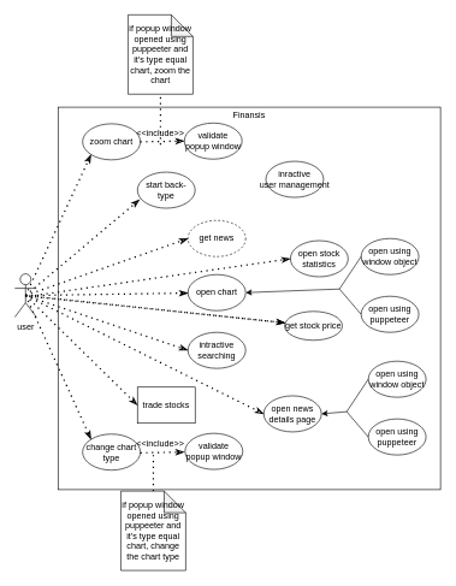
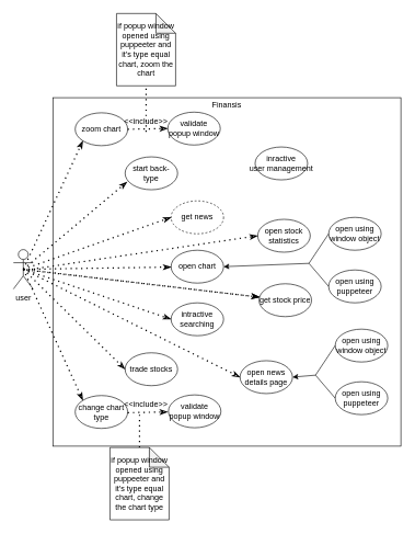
- <mxCell id="12" value="inractive user&amp;nbsp;management" style="ellipse;whiteSpace=wrap;html=1;" vertex="1" parent="1"><mxGeometry x="368" y="223" width="80" height="50" as="geometry" /></mxCell>
+ <mxCell id="12" value="inractive user&amp;nbsp;management" style="ellipse;whiteSpace=wrap;html=1;" vertex="1" parent="1"><mxGeometry x="388" y="223" width="80" height="50" as="geometry" /></mxCell>
- <mxCell id="10" value="open stock statistics" style="ellipse;whiteSpace=wrap;html=1;" vertex="1" parent="1"><mxGeometry x="402" y="333" width="80" height="50" as="geometry" /></mxCell>
+ <mxCell id="10" value="open stock statistics" style="ellipse;whiteSpace=wrap;html=1;" vertex="1" parent="1"><mxGeometry x="392" y="333" width="80" height="50" as="geometry" /></mxCell>
- <mxCell id="11" value="get stock price" style="ellipse;whiteSpace=wrap;html=1;" vertex="1" parent="1"><mxGeometry x="394" y="431" width="80" height="40" as="geometry" /></mxCell>
+ <mxCell id="11" value="get stock price" style="ellipse;whiteSpace=wrap;html=1;" vertex="1" parent="1"><mxGeometry x="394" y="431" width="80" height="50" as="geometry" /></mxCell>
- <mxCell id="7" value="trade stocks" style="whiteSpace=wrap;html=1;rounded=0;" vertex="1" parent="1"><mxGeometry x="190" y="536" width="80" height="50" as="geometry" /></mxCell>
+ <mxCell id="7" value="trade stocks" style="ellipse;whiteSpace=wrap;html=1;" vertex="1" parent="1"><mxGeometry x="190" y="536" width="80" height="50" as="geometry" /></mxCell>
